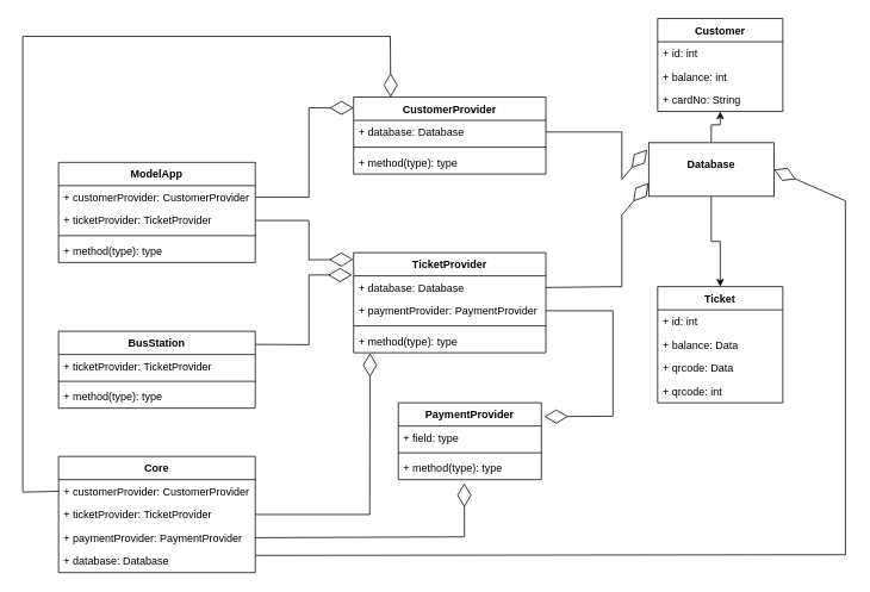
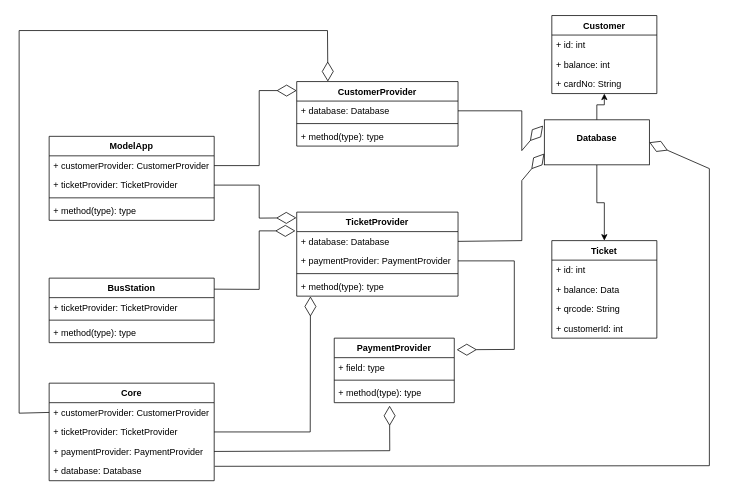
- <mxCell id="12" value="+ qrcode: Data" style="text;strokeColor=none;fillColor=none;align=left;verticalAlign=top;spacingLeft=4;spacingRight=4;overflow=hidden;rotatable=0;points=[[0,0.5],[1,0.5]];portConstraint=eastwest;" vertex="1" parent="9"><mxGeometry y="78" width="140" height="26" as="geometry" /></mxCell>
+ <mxCell id="12" value="+ qrcode: String" style="text;strokeColor=none;fillColor=none;align=left;verticalAlign=top;spacingLeft=4;spacingRight=4;overflow=hidden;rotatable=0;points=[[0,0.5],[1,0.5]];portConstraint=eastwest;" vertex="1" parent="9"><mxGeometry y="78" width="140" height="26" as="geometry" /></mxCell>
- <mxCell id="13" value="+ qrcode: int" style="text;strokeColor=none;fillColor=none;align=left;verticalAlign=top;spacingLeft=4;spacingRight=4;overflow=hidden;rotatable=0;points=[[0,0.5],[1,0.5]];portConstraint=eastwest;" vertex="1" parent="9"><mxGeometry y="104" width="140" height="26" as="geometry" /></mxCell>
+ <mxCell id="13" value="+ customerId: int" style="text;strokeColor=none;fillColor=none;align=left;verticalAlign=top;spacingLeft=4;spacingRight=4;overflow=hidden;rotatable=0;points=[[0,0.5],[1,0.5]];portConstraint=eastwest;" vertex="1" parent="9"><mxGeometry y="104" width="140" height="26" as="geometry" /></mxCell>
